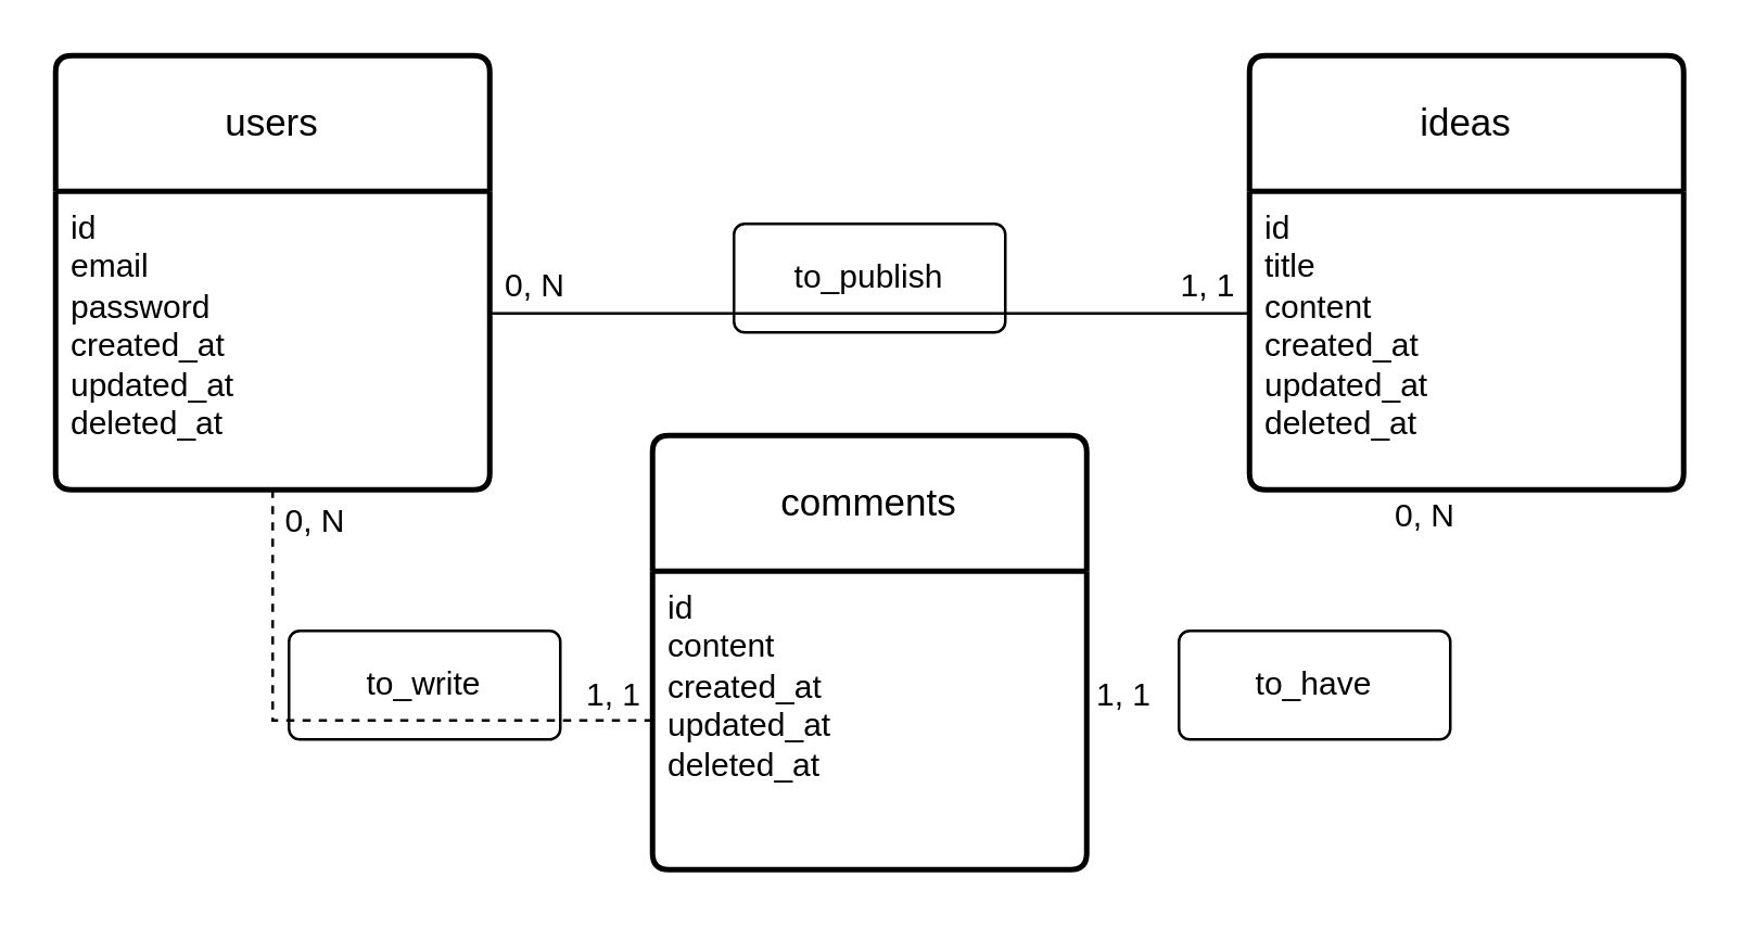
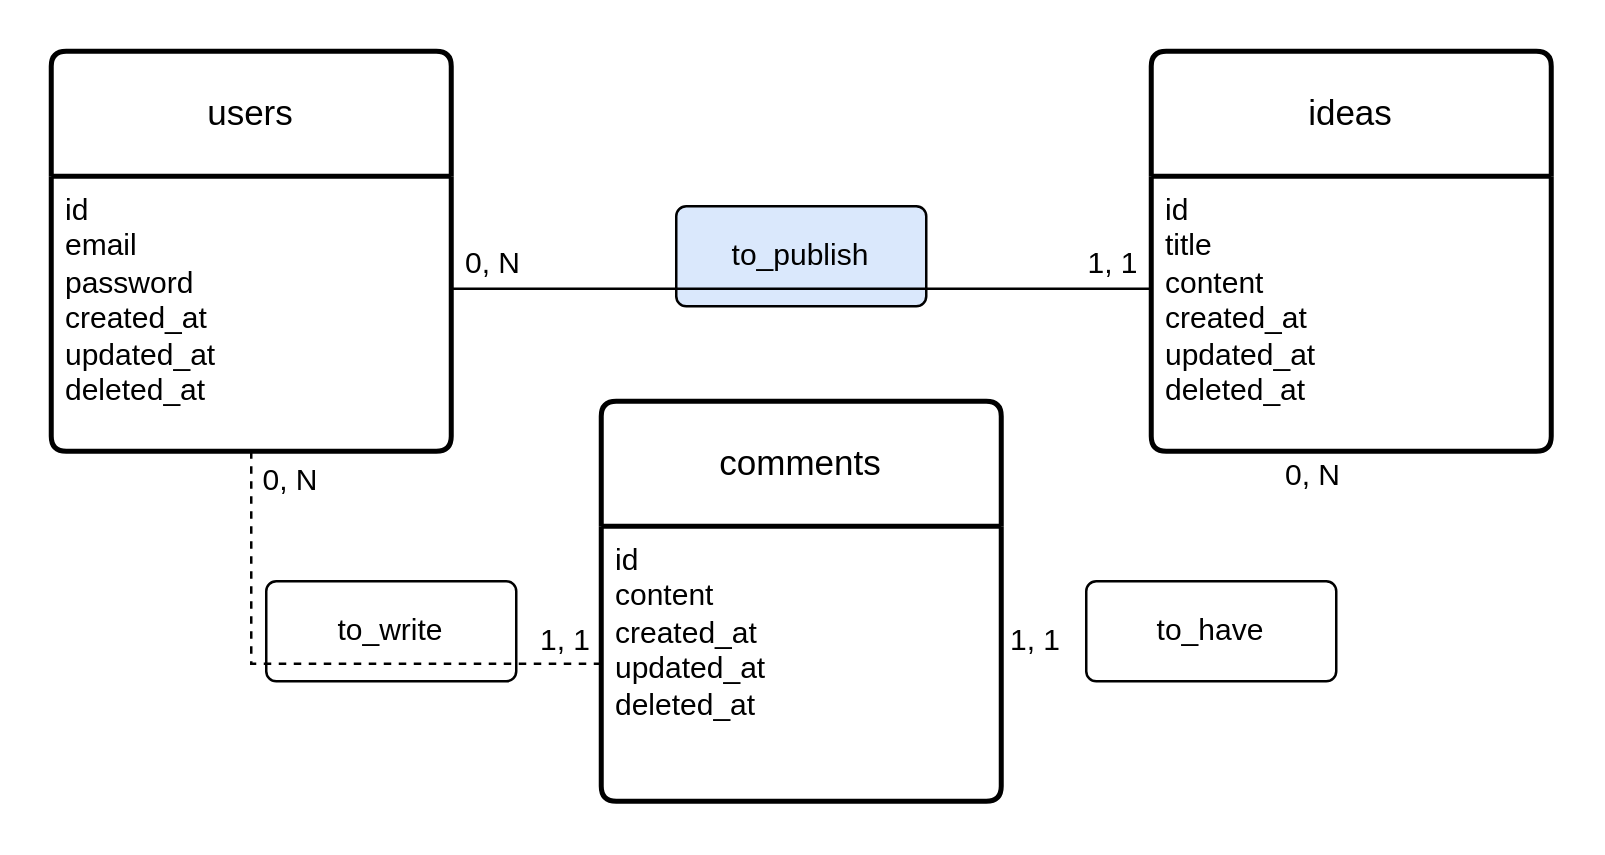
- <mxCell id="10" value="to_publish" style="rounded=1;arcSize=10;whiteSpace=wrap;html=1;align=center;" vertex="1" parent="1"><mxGeometry x="270" y="82" width="100" height="40" as="geometry" /></mxCell>
+ <mxCell id="10" value="to_publish" style="rounded=1;arcSize=10;whiteSpace=wrap;html=1;align=center;fillColor=#dae8fc;" vertex="1" parent="1"><mxGeometry x="270" y="82" width="100" height="40" as="geometry" /></mxCell>
